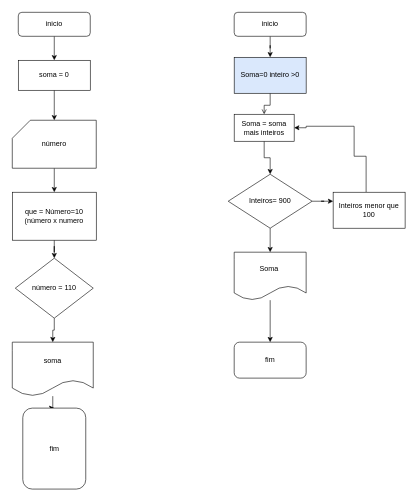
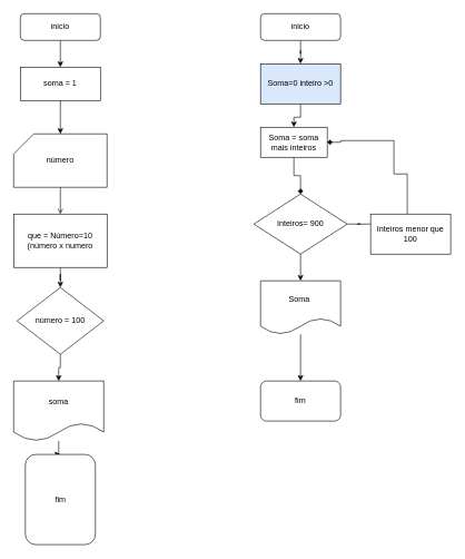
- <mxCell id="5" value="soma = 0" style="rounded=0;whiteSpace=wrap;html=1;" vertex="1" parent="1"><mxGeometry x="30" y="100" width="120" height="50" as="geometry" /></mxCell>
+ <mxCell id="5" value="soma = 1" style="rounded=0;whiteSpace=wrap;html=1;" vertex="1" parent="1"><mxGeometry x="30" y="100" width="120" height="50" as="geometry" /></mxCell>
- <mxCell id="17" style="edgeStyle=orthogonalEdgeStyle;rounded=0;orthogonalLoop=1;jettySize=auto;html=1;entryX=0.5;entryY=0;entryDx=0;entryDy=0;endArrow=open;" edge="1" parent="1" source="18" target="20"><mxGeometry relative="1" as="geometry" /></mxCell>
+ <mxCell id="17" style="edgeStyle=orthogonalEdgeStyle;rounded=0;orthogonalLoop=1;jettySize=auto;html=1;entryX=0.5;entryY=0;entryDx=0;entryDy=0;" edge="1" parent="1" source="18" target="20"><mxGeometry relative="1" as="geometry" /></mxCell>
- <mxCell id="24" style="edgeStyle=orthogonalEdgeStyle;rounded=0;orthogonalLoop=1;jettySize=auto;html=1;entryX=1;entryY=0.5;entryDx=0;entryDy=0;" edge="1" parent="1" source="25" target="20"><mxGeometry relative="1" as="geometry"><mxPoint x="600" y="210" as="targetPoint" /><Array as="points"><mxPoint x="610" y="260" /><mxPoint x="590" y="260" /><mxPoint x="590" y="210" /><mxPoint x="510" y="210" /></Array></mxGeometry></mxCell>
+ <mxCell id="24" style="edgeStyle=orthogonalEdgeStyle;rounded=0;orthogonalLoop=1;jettySize=auto;html=1;entryX=1;entryY=0.5;entryDx=0;entryDy=0;endArrow=diamond;" edge="1" parent="1" source="25" target="20"><mxGeometry relative="1" as="geometry"><mxPoint x="600" y="210" as="targetPoint" /><Array as="points"><mxPoint x="610" y="260" /><mxPoint x="590" y="260" /><mxPoint x="590" y="210" /><mxPoint x="510" y="210" /></Array></mxGeometry></mxCell>
- <mxCell id="19" style="edgeStyle=orthogonalEdgeStyle;rounded=0;orthogonalLoop=1;jettySize=auto;html=1;" edge="1" parent="1" source="20" target="23"><mxGeometry relative="1" as="geometry" /></mxCell>
+ <mxCell id="19" style="edgeStyle=orthogonalEdgeStyle;rounded=0;orthogonalLoop=1;jettySize=auto;html=1;endArrow=diamond;" edge="1" parent="1" source="20" target="23"><mxGeometry relative="1" as="geometry" /></mxCell>
- <mxCell id="6" style="edgeStyle=orthogonalEdgeStyle;rounded=0;orthogonalLoop=1;jettySize=auto;html=1;entryX=0.5;entryY=0;entryDx=0;entryDy=0;" edge="1" parent="1" source="7" target="9"><mxGeometry relative="1" as="geometry" /></mxCell>
+ <mxCell id="6" style="edgeStyle=orthogonalEdgeStyle;rounded=0;orthogonalLoop=1;jettySize=auto;html=1;entryX=0.5;entryY=0;entryDx=0;entryDy=0;endArrow=open;" edge="1" parent="1" source="7" target="9"><mxGeometry relative="1" as="geometry" /></mxCell>
- <mxCell id="22" style="edgeStyle=orthogonalEdgeStyle;rounded=0;orthogonalLoop=1;jettySize=auto;html=1;entryX=0;entryY=0.25;entryDx=0;entryDy=0;" edge="1" parent="1" source="23" target="25"><mxGeometry relative="1" as="geometry" /></mxCell>
+ <mxCell id="22" style="edgeStyle=orthogonalEdgeStyle;rounded=0;orthogonalLoop=1;jettySize=auto;html=1;entryX=0;entryY=0.25;entryDx=0;entryDy=0;endArrow=none;" edge="1" parent="1" source="23" target="25"><mxGeometry relative="1" as="geometry" /></mxCell>
- <mxCell id="13" value="número = 110" style="rhombus;whiteSpace=wrap;html=1;" vertex="1" parent="1"><mxGeometry x="25" y="430" width="130" height="100" as="geometry" /></mxCell>
+ <mxCell id="13" value="número = 100" style="rhombus;whiteSpace=wrap;html=1;" vertex="1" parent="1"><mxGeometry x="25" y="430" width="130" height="100" as="geometry" /></mxCell>
